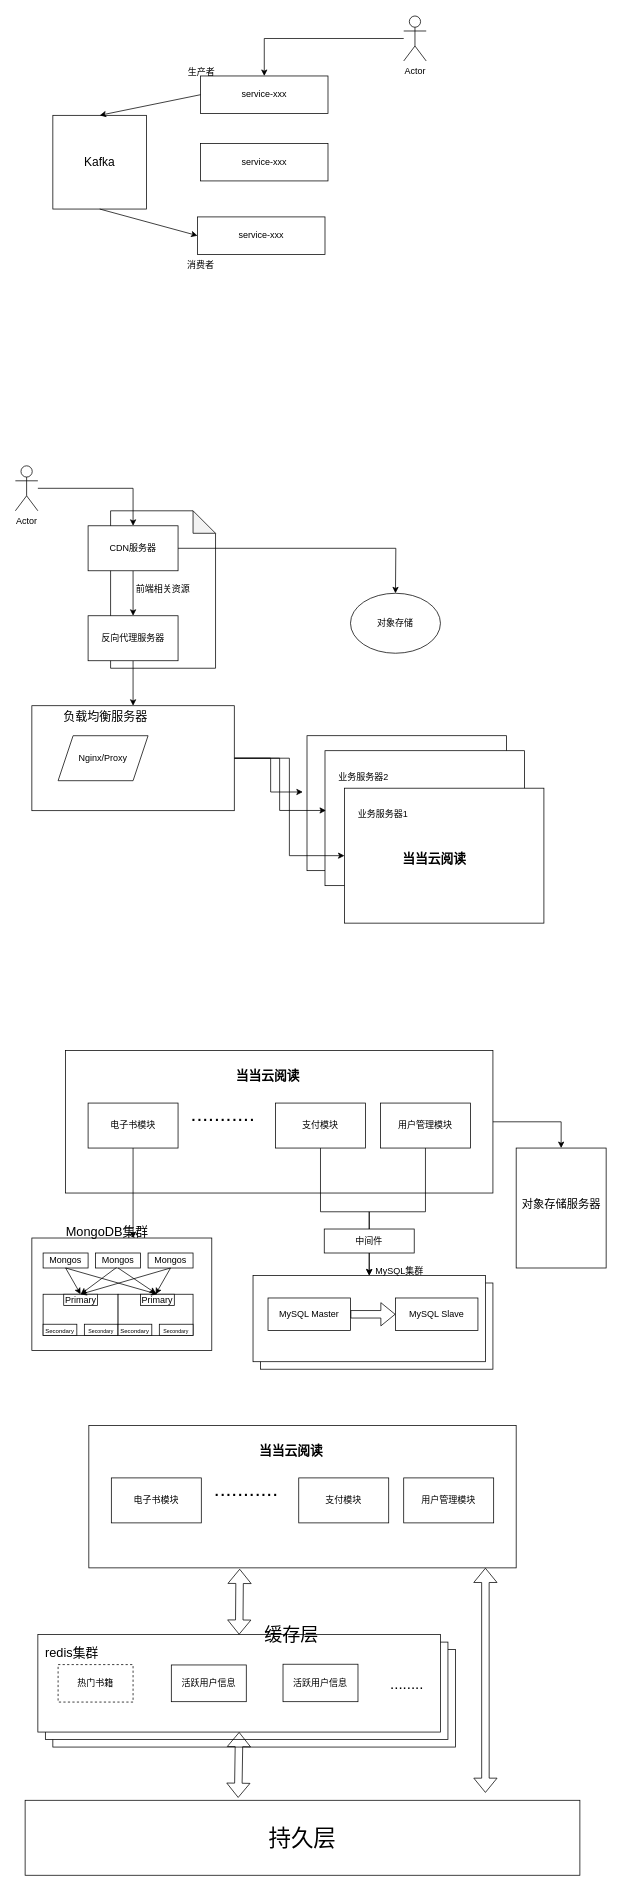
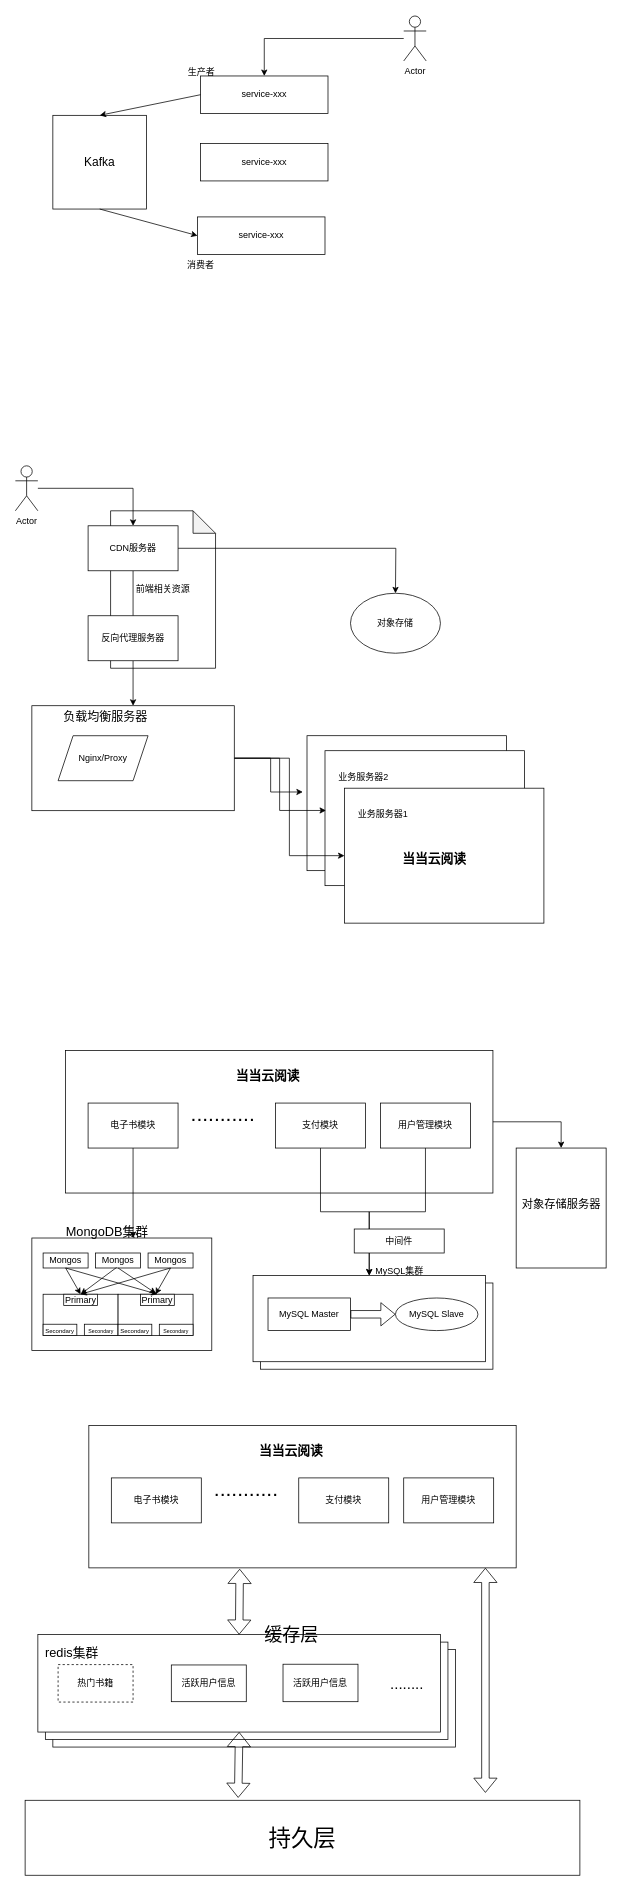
- <mxCell id="73" value="" style="edgeStyle=orthogonalEdgeStyle;rounded=0;orthogonalLoop=1;jettySize=auto;html=1;" edge="1" parent="1" source="75" target="79"><mxGeometry relative="1" as="geometry" /></mxCell>
+ <mxCell id="73" value="" style="edgeStyle=orthogonalEdgeStyle;rounded=0;orthogonalLoop=1;jettySize=auto;html=1;endArrow=none;" edge="1" parent="1" source="75" target="79"><mxGeometry relative="1" as="geometry" /></mxCell>
- <mxCell id="39" value="中间件" style="rounded=0;whiteSpace=wrap;html=1;" vertex="1" parent="1"><mxGeometry x="432" y="1638" width="120" height="32" as="geometry" /></mxCell>
+ <mxCell id="39" value="中间件" style="rounded=0;whiteSpace=wrap;html=1;" vertex="1" parent="1"><mxGeometry x="472" y="1638" width="120" height="32" as="geometry" /></mxCell>
- <mxCell id="38" value="MySQL Slave" style="rounded=0;whiteSpace=wrap;html=1;" vertex="1" parent="1"><mxGeometry x="527" y="1730" width="110" height="43.5" as="geometry" /></mxCell>
+ <mxCell id="38" value="MySQL Slave" style="ellipse;whiteSpace=wrap;html=1;" vertex="1" parent="1"><mxGeometry x="527" y="1730" width="110" height="43.5" as="geometry" /></mxCell>
